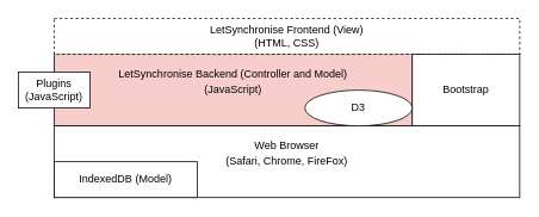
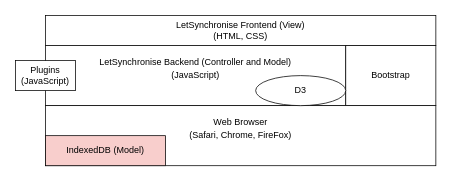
- <mxCell id="3" value="LetSynchronise Frontend (View)&lt;br&gt;(HTML, CSS)" style="rounded=0;whiteSpace=wrap;html=1;dashed=1;" parent="1" vertex="1"><mxGeometry x="60" y="20" width="520" height="40" as="geometry" /></mxCell>
+ <mxCell id="3" value="LetSynchronise Frontend (View)&lt;br&gt;(HTML, CSS)" style="rounded=0;whiteSpace=wrap;html=1;" parent="1" vertex="1"><mxGeometry x="60" y="20" width="520" height="40" as="geometry" /></mxCell>
- <mxCell id="2" value="&lt;p style=&quot;line-height: 50%;&quot;&gt;LetSynchronise Backend (Controller and Model)&lt;/p&gt;&lt;p style=&quot;line-height: 50%;&quot;&gt;(JavaScript)&lt;/p&gt;" style="rounded=0;whiteSpace=wrap;html=1;verticalAlign=top;fillColor=#f8cecc;" parent="1" vertex="1"><mxGeometry x="60" y="60" width="400" height="80" as="geometry" /></mxCell>
+ <mxCell id="2" value="&lt;p style=&quot;line-height: 50%;&quot;&gt;LetSynchronise Backend (Controller and Model)&lt;/p&gt;&lt;p style=&quot;line-height: 50%;&quot;&gt;(JavaScript)&lt;/p&gt;" style="rounded=0;whiteSpace=wrap;html=1;verticalAlign=top;" parent="1" vertex="1"><mxGeometry x="60" y="60" width="400" height="80" as="geometry" /></mxCell>
- <mxCell id="7" value="IndexedDB (Model)" style="rounded=0;whiteSpace=wrap;html=1;" parent="1" vertex="1"><mxGeometry x="60" y="180" width="160" height="40" as="geometry" /></mxCell>
+ <mxCell id="7" value="IndexedDB (Model)" style="rounded=0;whiteSpace=wrap;html=1;fillColor=#f8cecc;" parent="1" vertex="1"><mxGeometry x="60" y="180" width="160" height="40" as="geometry" /></mxCell>
